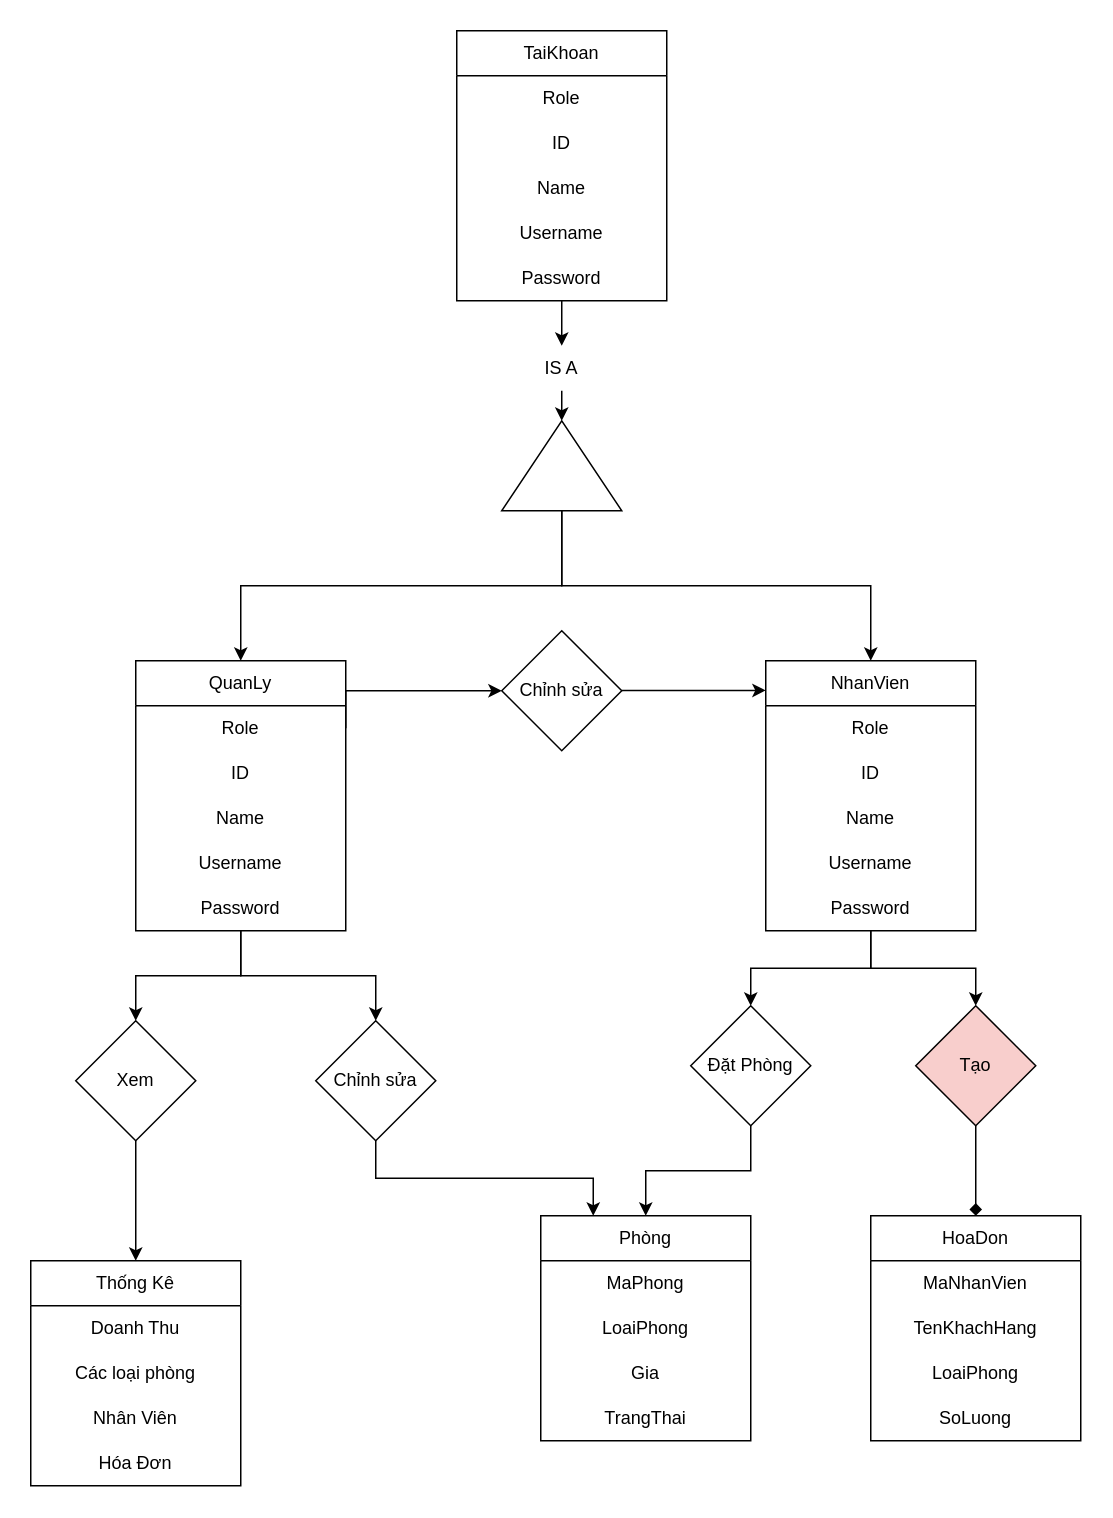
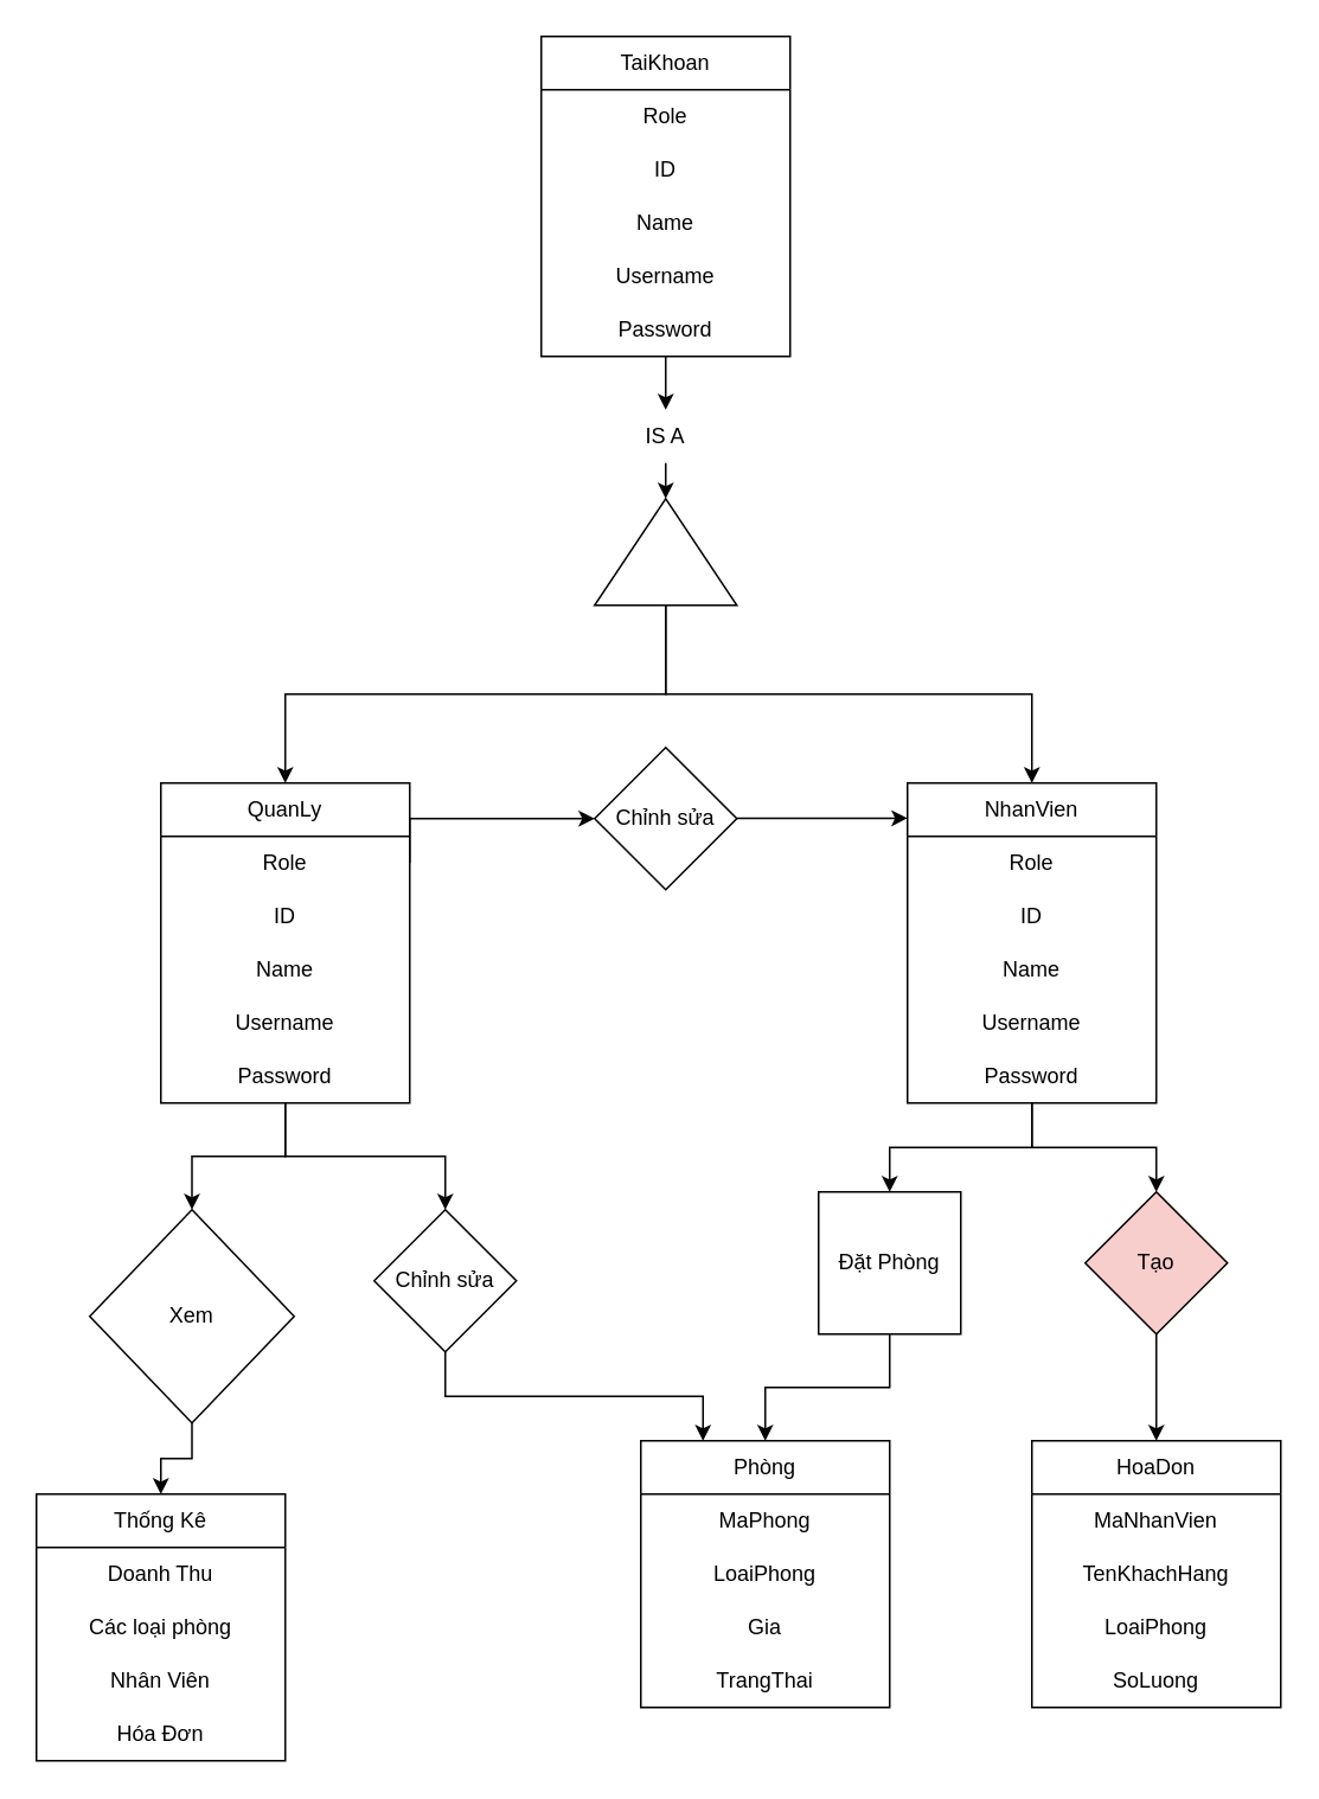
- <mxCell id="37" value="Đặt Phòng" style="rhombus;whiteSpace=wrap;html=1;align=center;" parent="1" vertex="1"><mxGeometry x="460" y="670" width="80" height="80" as="geometry" /></mxCell>
+ <mxCell id="37" value="Đặt Phòng" style="whiteSpace=wrap;html=1;align=center;rounded=0;" parent="1" vertex="1"><mxGeometry x="460" y="670" width="80" height="80" as="geometry" /></mxCell>
- <mxCell id="49" value="Xem" style="rhombus;whiteSpace=wrap;html=1;align=center;" parent="1" vertex="1"><mxGeometry x="50" y="680" width="80" height="80" as="geometry" /></mxCell>
+ <mxCell id="49" value="Xem" style="rhombus;whiteSpace=wrap;html=1;align=center;" parent="1" vertex="1"><mxGeometry x="50" y="680" width="115" height="120" as="geometry" /></mxCell>
- <mxCell id="39" style="edgeStyle=orthogonalEdgeStyle;rounded=0;orthogonalLoop=1;jettySize=auto;html=1;exitX=0.5;exitY=1;exitDx=0;exitDy=0;entryX=0.5;entryY=0;entryDx=0;entryDy=0;align=center;endArrow=diamond;" parent="1" source="41" target="30" edge="1"><mxGeometry relative="1" as="geometry" /></mxCell>
+ <mxCell id="39" style="edgeStyle=orthogonalEdgeStyle;rounded=0;orthogonalLoop=1;jettySize=auto;html=1;exitX=0.5;exitY=1;exitDx=0;exitDy=0;entryX=0.5;entryY=0;entryDx=0;entryDy=0;align=center;" parent="1" source="41" target="30" edge="1"><mxGeometry relative="1" as="geometry" /></mxCell>
